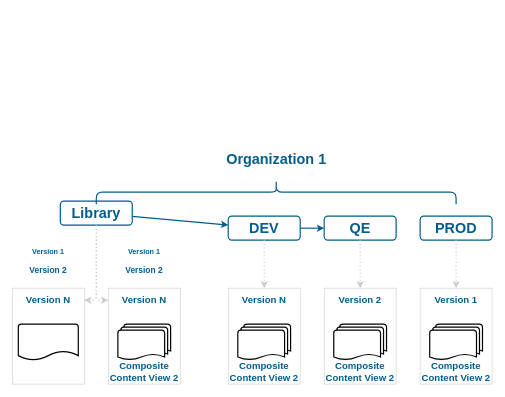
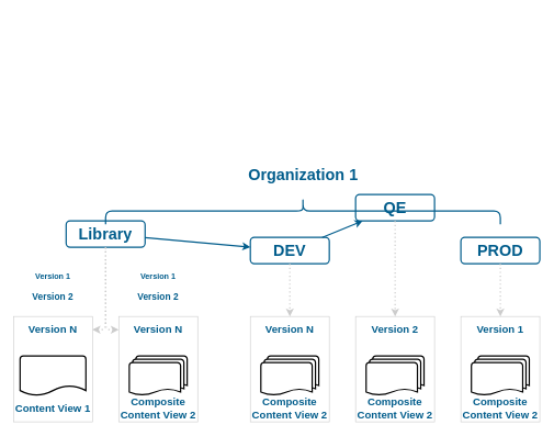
- <mxCell id="4" value="QE" style="rounded=1;whiteSpace=wrap;html=1;fontSize=24;fontStyle=1;fontColor=#025D8C;fillColor=none;strokeColor=#025D8C;strokeWidth=2;" vertex="1" parent="1"><mxGeometry x="540" y="360" width="120" height="40" as="geometry" /></mxCell>
+ <mxCell id="4" value="QE" style="rounded=1;whiteSpace=wrap;html=1;fontSize=24;fontStyle=1;fontColor=#025D8C;fillColor=none;strokeColor=#025D8C;strokeWidth=2;" vertex="1" parent="1"><mxGeometry x="540" y="295" width="120" height="40" as="geometry" /></mxCell>
+ <mxCell id="11" value="Content View 1" style="rounded=1;whiteSpace=wrap;html=1;fontSize=16;fontStyle=1;fontColor=#025D8C;fillColor=none;strokeWidth=2;strokeColor=none;" vertex="1" parent="1"><mxGeometry x="20" y="600" width="120" height="40" as="geometry" /></mxCell>
